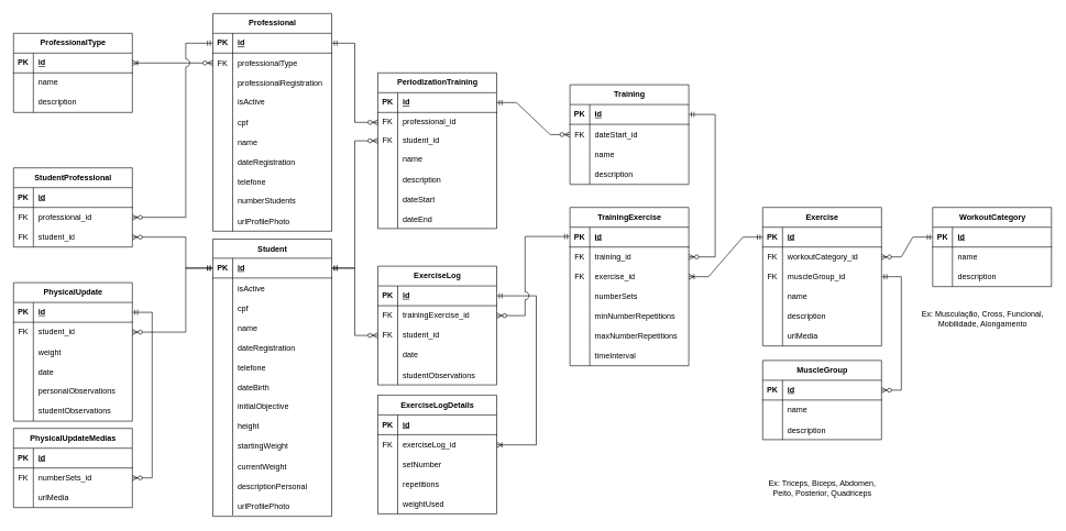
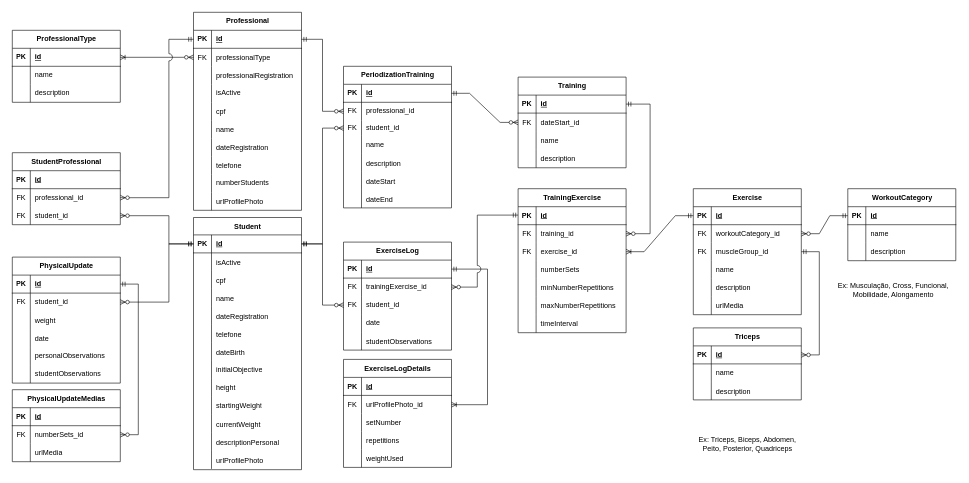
- <mxCell id="198" value="MuscleGroup" style="shape=table;startSize=30;container=1;collapsible=1;childLayout=tableLayout;fixedRows=1;rowLines=0;fontStyle=1;align=center;resizeLast=1;html=1;" parent="1" vertex="1"><mxGeometry x="1155" y="546" width="180" height="120" as="geometry" /></mxCell>
+ <mxCell id="198" value="Triceps" style="shape=table;startSize=30;container=1;collapsible=1;childLayout=tableLayout;fixedRows=1;rowLines=0;fontStyle=1;align=center;resizeLast=1;html=1;" parent="1" vertex="1"><mxGeometry x="1155" y="546" width="180" height="120" as="geometry" /></mxCell>
- <mxCell id="175" value="exerciseLog_id" style="shape=partialRectangle;connectable=0;fillColor=none;top=0;left=0;bottom=0;right=0;align=left;spacingLeft=6;overflow=hidden;whiteSpace=wrap;html=1;" parent="173" vertex="1"><mxGeometry x="30" width="150" height="30" as="geometry"><mxRectangle width="150" height="30" as="alternateBounds" /></mxGeometry></mxCell>
+ <mxCell id="175" value="urlProfilePhoto_id" style="shape=partialRectangle;connectable=0;fillColor=none;top=0;left=0;bottom=0;right=0;align=left;spacingLeft=6;overflow=hidden;whiteSpace=wrap;html=1;" parent="173" vertex="1"><mxGeometry x="30" width="150" height="30" as="geometry"><mxRectangle width="150" height="30" as="alternateBounds" /></mxGeometry></mxCell>
